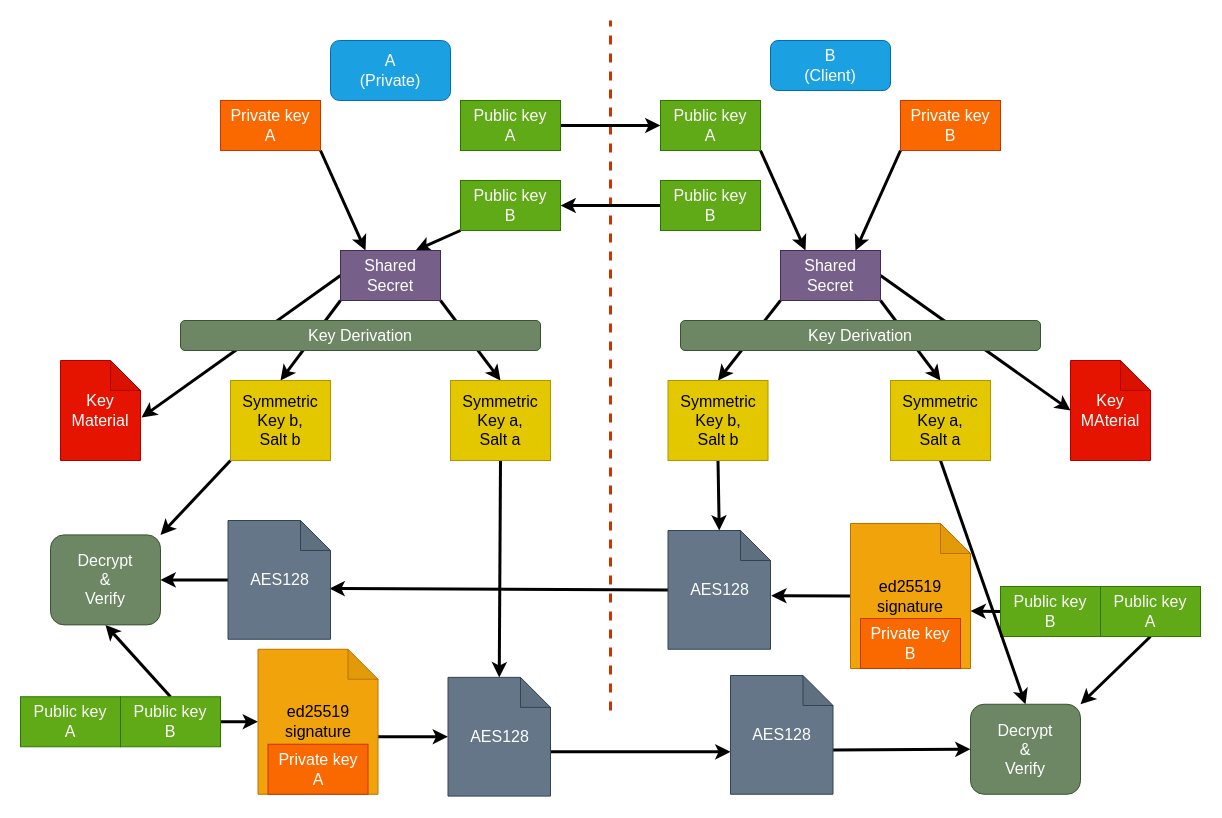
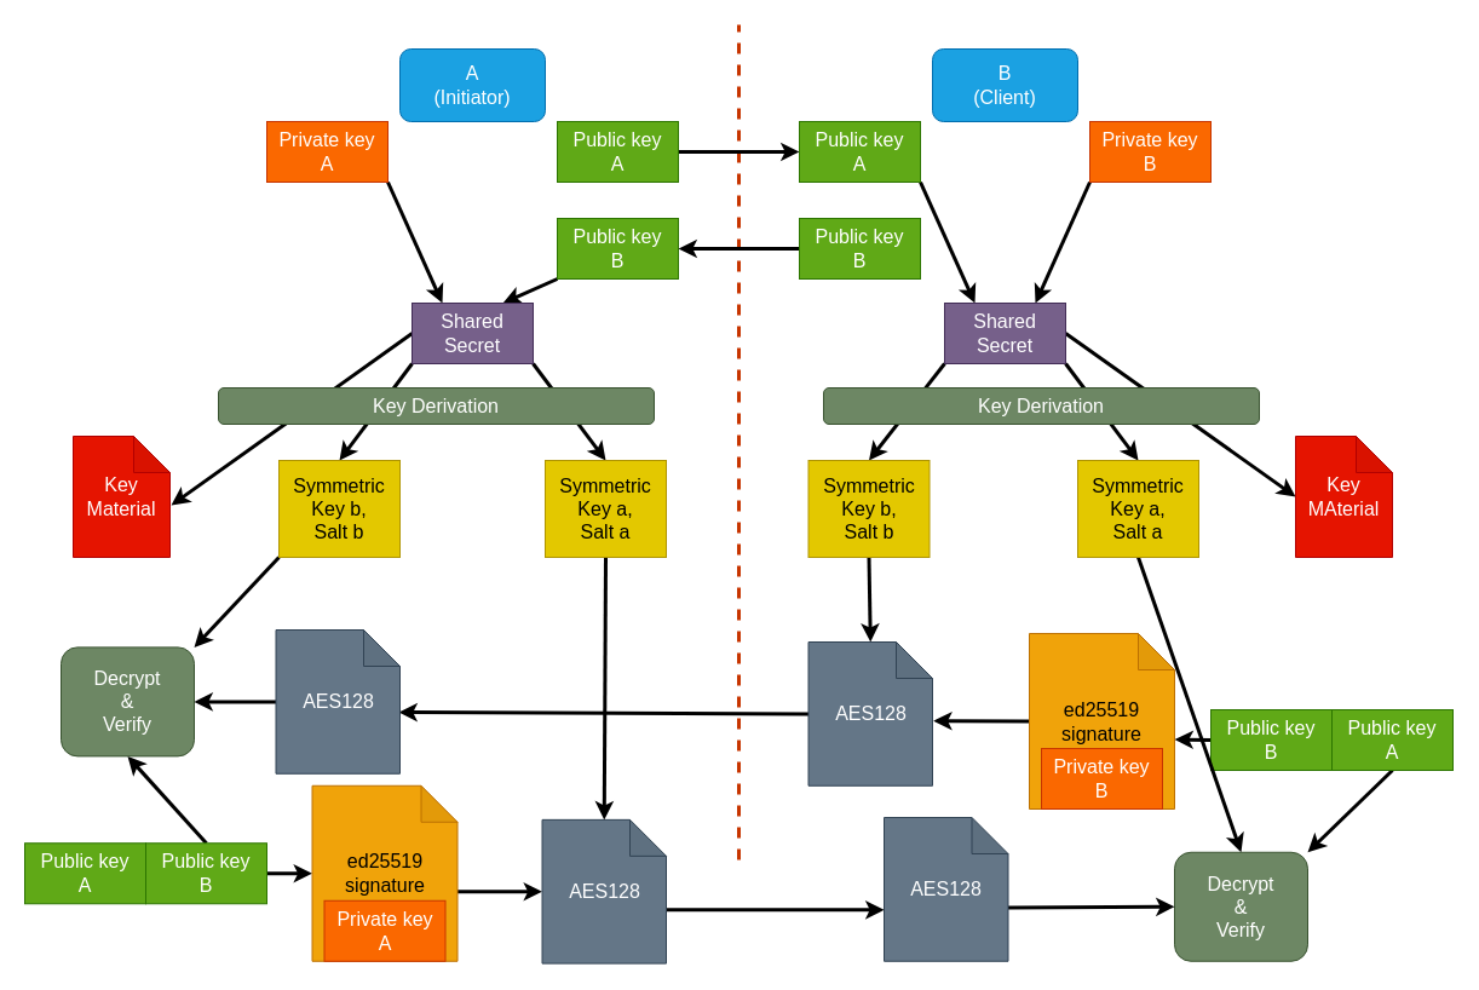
- <mxCell id="3" value="B&lt;br&gt;(Client)" style="rounded=1;whiteSpace=wrap;html=1;fontSize=16;fontColor=#ffffff;fillColor=#1ba1e2;strokeColor=#006EAF;" vertex="1" parent="1"><mxGeometry x="770" y="40" width="120" height="50" as="geometry" /></mxCell>
+ <mxCell id="3" value="B&lt;br&gt;(Client)" style="rounded=1;whiteSpace=wrap;html=1;fontSize=16;fontColor=#ffffff;fillColor=#1ba1e2;strokeColor=#006EAF;" vertex="1" parent="1"><mxGeometry x="770" y="40" width="120" height="60" as="geometry" /></mxCell>
- <mxCell id="2" value="A&lt;br&gt;(Private)" style="rounded=1;whiteSpace=wrap;html=1;fontSize=16;fontColor=#ffffff;fillColor=#1ba1e2;strokeColor=#006EAF;" vertex="1" parent="1"><mxGeometry x="330" y="40" width="120" height="60" as="geometry" /></mxCell>
+ <mxCell id="2" value="A&lt;br&gt;(Initiator)" style="rounded=1;whiteSpace=wrap;html=1;fontSize=16;fontColor=#ffffff;fillColor=#1ba1e2;strokeColor=#006EAF;" vertex="1" parent="1"><mxGeometry x="330" y="40" width="120" height="60" as="geometry" /></mxCell>
